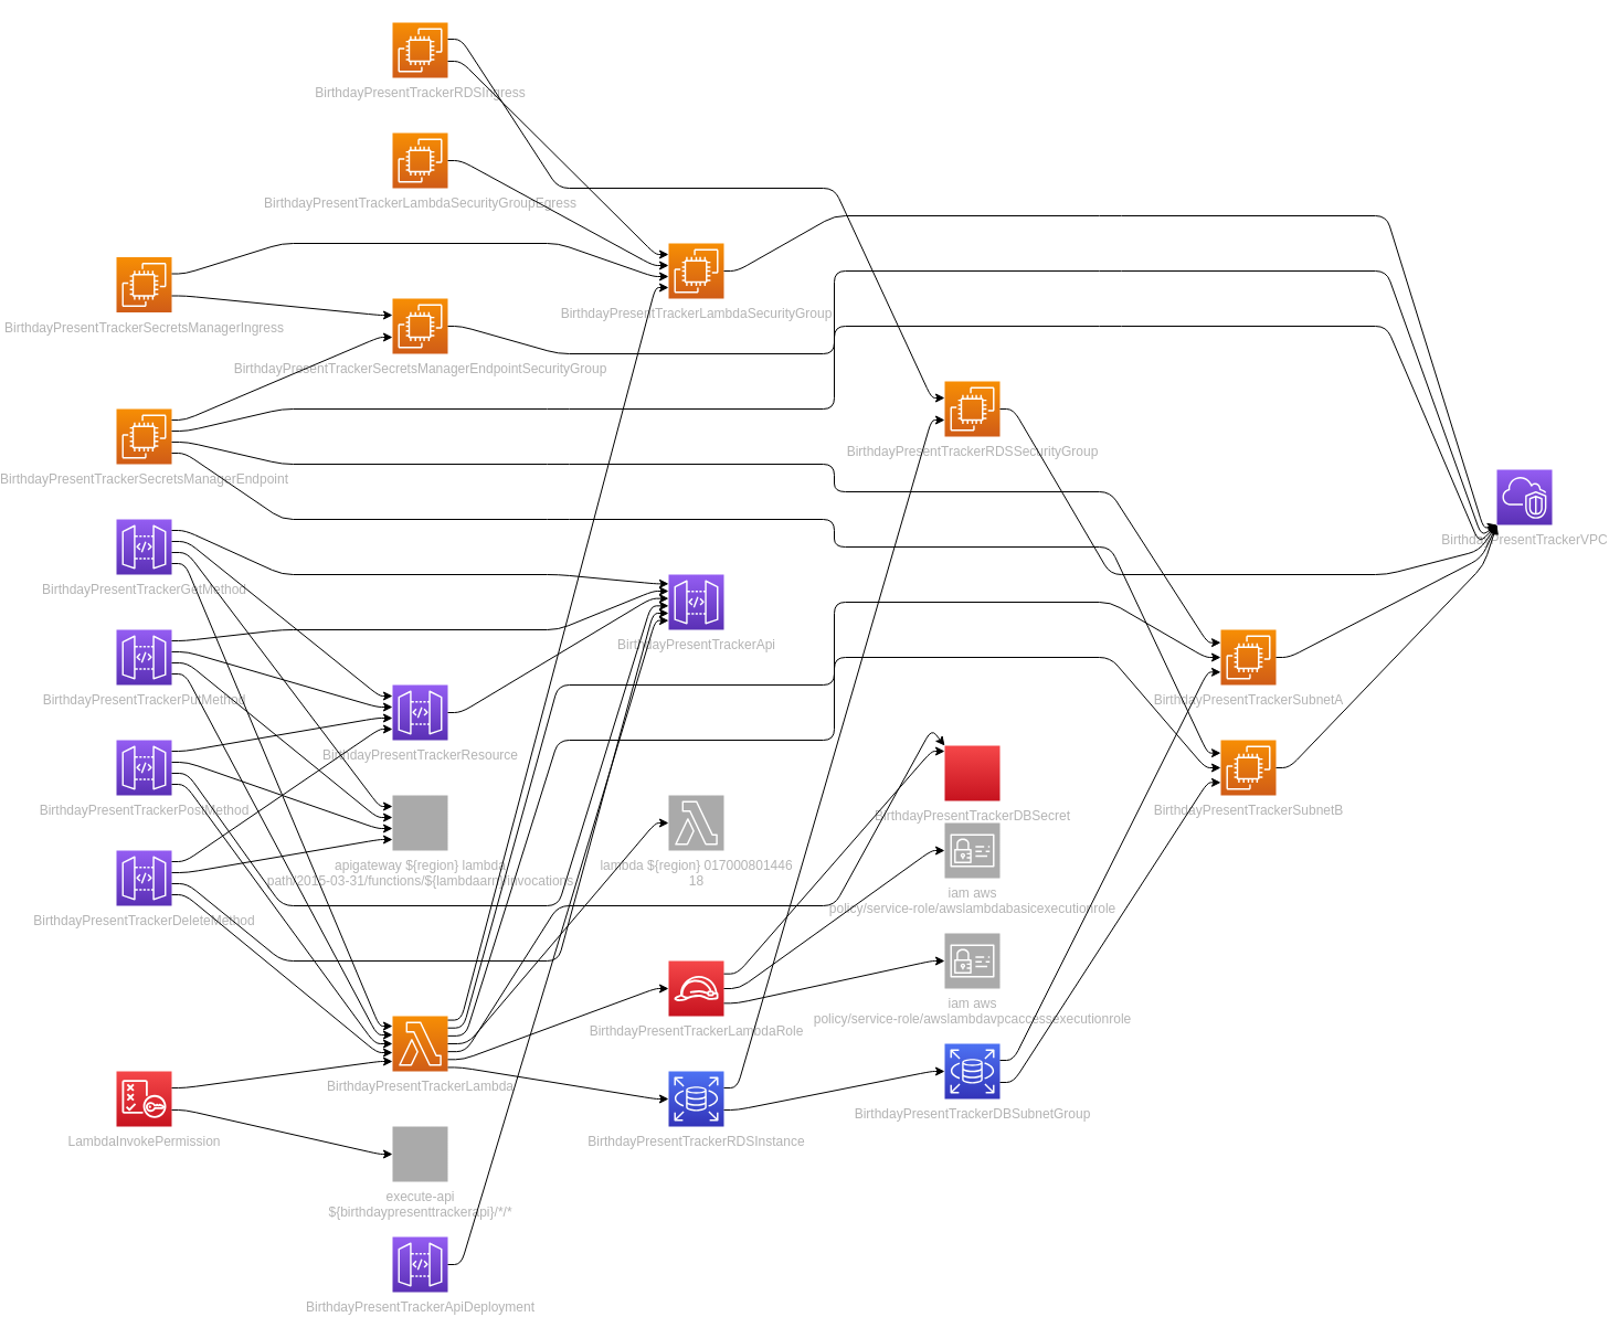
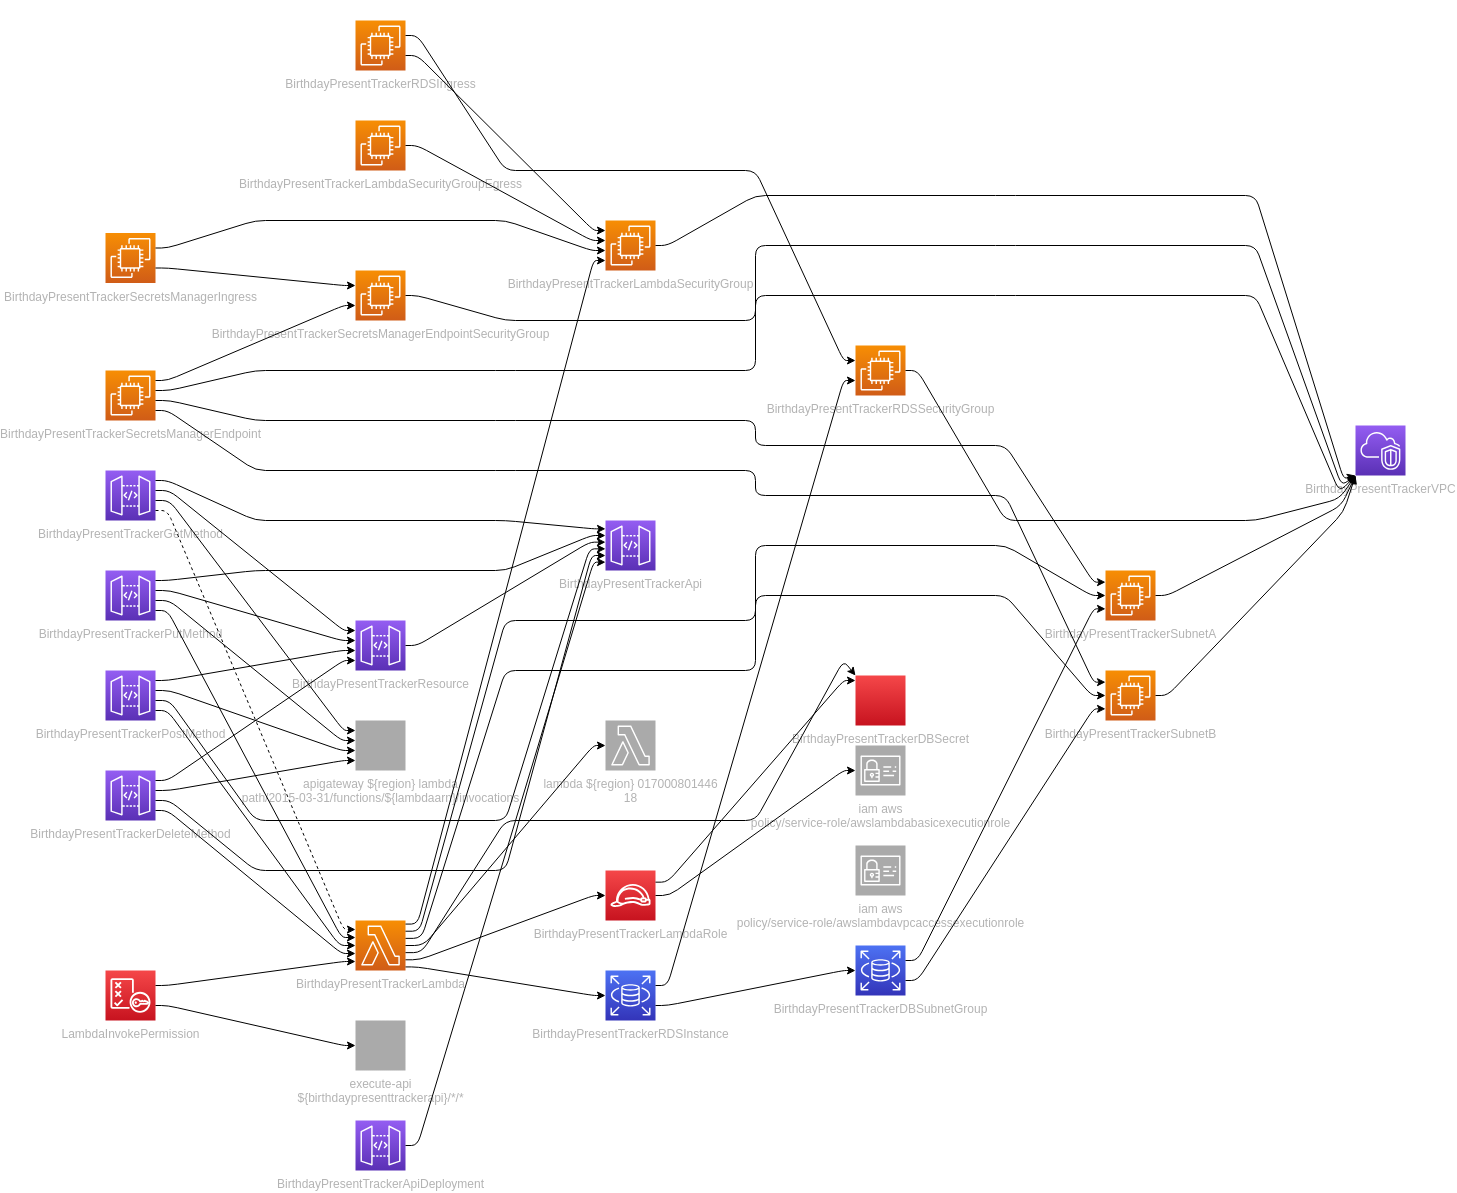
- <mxCell id="62" value="" style="edgeStyle=orthogonalEdgeStyle;rounded=1;orthogonalLoop=1;jettySize=auto;html=1;labelBackgroundColor=none;fontColor=#EA6B66;noEdgeStyle=1;orthogonal=1;" edge="1" parent="1" source="19" target="16"><mxGeometry relative="1" as="geometry"><Array as="points"><mxPoint x="82" y="510" /><mxPoint x="258" y="929" /></Array></mxGeometry></mxCell>
+ <mxCell id="62" value="" style="edgeStyle=orthogonalEdgeStyle;rounded=1;orthogonalLoop=1;jettySize=auto;html=1;labelBackgroundColor=none;fontColor=#EA6B66;noEdgeStyle=1;orthogonal=1;dashed=1;" edge="1" parent="1" source="19" target="16"><mxGeometry relative="1" as="geometry"><Array as="points"><mxPoint x="82" y="510" /><mxPoint x="258" y="929" /></Array></mxGeometry></mxCell>
- <mxCell id="49" value="" style="edgeStyle=orthogonalEdgeStyle;rounded=1;orthogonalLoop=1;jettySize=auto;html=1;labelBackgroundColor=none;fontColor=#EA6B66;noEdgeStyle=1;orthogonal=1;" edge="1" parent="1" source="15" target="26"><mxGeometry relative="1" as="geometry"><Array as="points"><mxPoint x="582" y="908.333" /><mxPoint x="758" y="870" /></Array></mxGeometry></mxCell>
